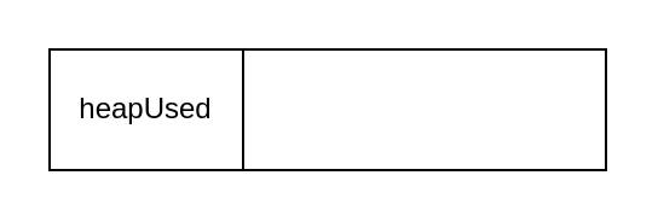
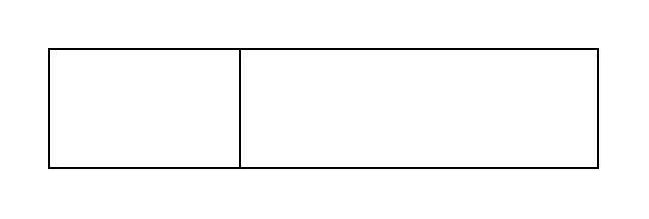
- <mxCell id="4" value="heapUsed" style="text;html=1;strokeColor=none;fillColor=none;align=center;verticalAlign=middle;whiteSpace=wrap;rounded=0;" vertex="1" parent="1"><mxGeometry x="20" y="35" width="80" height="20" as="geometry" /></mxCell>
